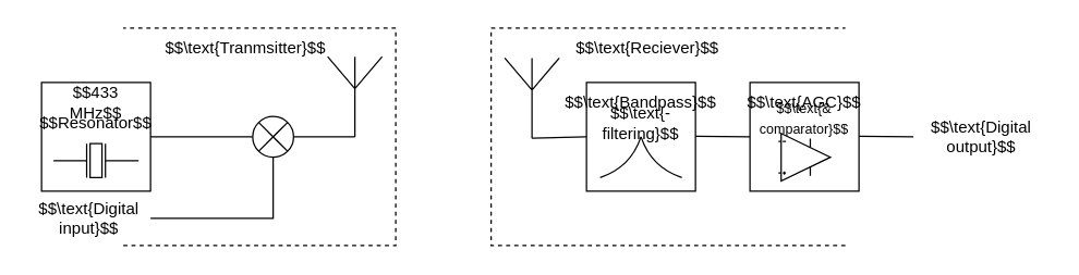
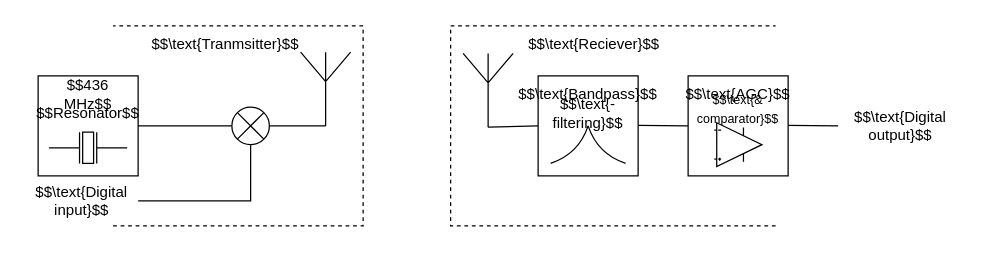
- <mxCell id="22" value="$$433 MHz$$" style="text;html=1;align=center;verticalAlign=middle;whiteSpace=wrap;rounded=0;" parent="1" vertex="1"><mxGeometry x="40" y="60" width="60" height="30" as="geometry" /></mxCell>
+ <mxCell id="22" value="$$436 MHz$$" style="text;html=1;align=center;verticalAlign=middle;whiteSpace=wrap;rounded=0;" parent="1" vertex="1"><mxGeometry x="40" y="60" width="60" height="30" as="geometry" /></mxCell>
